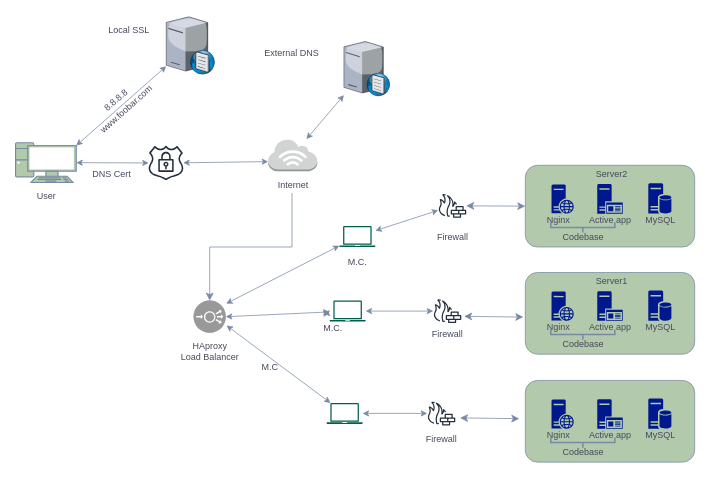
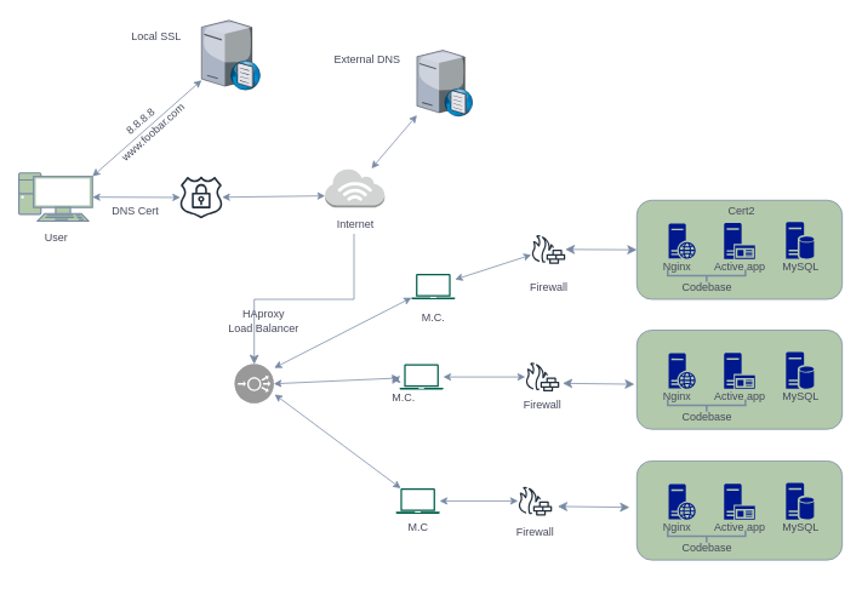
- <mxCell id="14" value="External DNS" style="text;html=1;align=center;verticalAlign=middle;resizable=0;points=[];autosize=1;strokeColor=none;fillColor=none;fontColor=#46495D;" parent="4" vertex="1"><mxGeometry x="322" y="5" width="92" height="26" as="geometry" /></mxCell>
+ <mxCell id="14" value="External DNS" style="text;html=1;align=center;verticalAlign=middle;resizable=0;points=[];autosize=1;strokeColor=none;fillColor=none;fontColor=#46495D;" parent="4" vertex="1"><mxGeometry x="337" width="92" height="26" as="geometry" /></mxCell>
- <mxCell id="66" value="Server2" style="text;html=1;align=center;verticalAlign=middle;resizable=0;points=[];autosize=1;strokeColor=none;fillColor=none;fontColor=#46495D;container=0;" parent="61" vertex="1"><mxGeometry x="84.01" width="61" height="26" as="geometry" /></mxCell>
+ <mxCell id="66" value="Cert2" style="text;html=1;align=center;verticalAlign=middle;resizable=0;points=[];autosize=1;strokeColor=none;fillColor=none;fontColor=#46495D;container=0;" parent="61" vertex="1"><mxGeometry x="84.01" width="61" height="26" as="geometry" /></mxCell>
- <mxCell id="55" value="Server1" style="text;html=1;align=center;verticalAlign=middle;resizable=0;points=[];autosize=1;strokeColor=none;fillColor=none;fontColor=#46495D;container=0;" parent="50" vertex="1"><mxGeometry x="84.01" width="61" height="26" as="geometry" /></mxCell>
- <mxCell id="18" value="HAproxy&lt;br&gt;Load Balancer" style="text;html=1;align=center;verticalAlign=middle;resizable=0;points=[];autosize=1;strokeColor=none;fillColor=none;fontColor=#46495D;" parent="4" vertex="1"><mxGeometry x="210.0" y="394" width="98" height="41" as="geometry" /></mxCell>
+ <mxCell id="18" value="HAproxy&lt;br&gt;Load Balancer" style="text;html=1;align=center;verticalAlign=middle;resizable=0;points=[];autosize=1;strokeColor=none;fillColor=none;fontColor=#46495D;" parent="4" vertex="1"><mxGeometry x="220" y="279" width="98" height="41" as="geometry" /></mxCell>
- <mxCell id="22" value="M.C" style="text;html=1;align=center;verticalAlign=middle;resizable=0;points=[];autosize=1;strokeColor=none;fillColor=none;fontColor=#46495D;" parent="4" vertex="1"><mxGeometry x="319" y="424" width="40" height="26" as="geometry" /></mxCell>
+ <mxCell id="22" value="M.C" style="text;html=1;align=center;verticalAlign=middle;resizable=0;points=[];autosize=1;strokeColor=none;fillColor=none;fontColor=#46495D;" parent="4" vertex="1"><mxGeometry x="419" y="514" width="40" height="26" as="geometry" /></mxCell>
